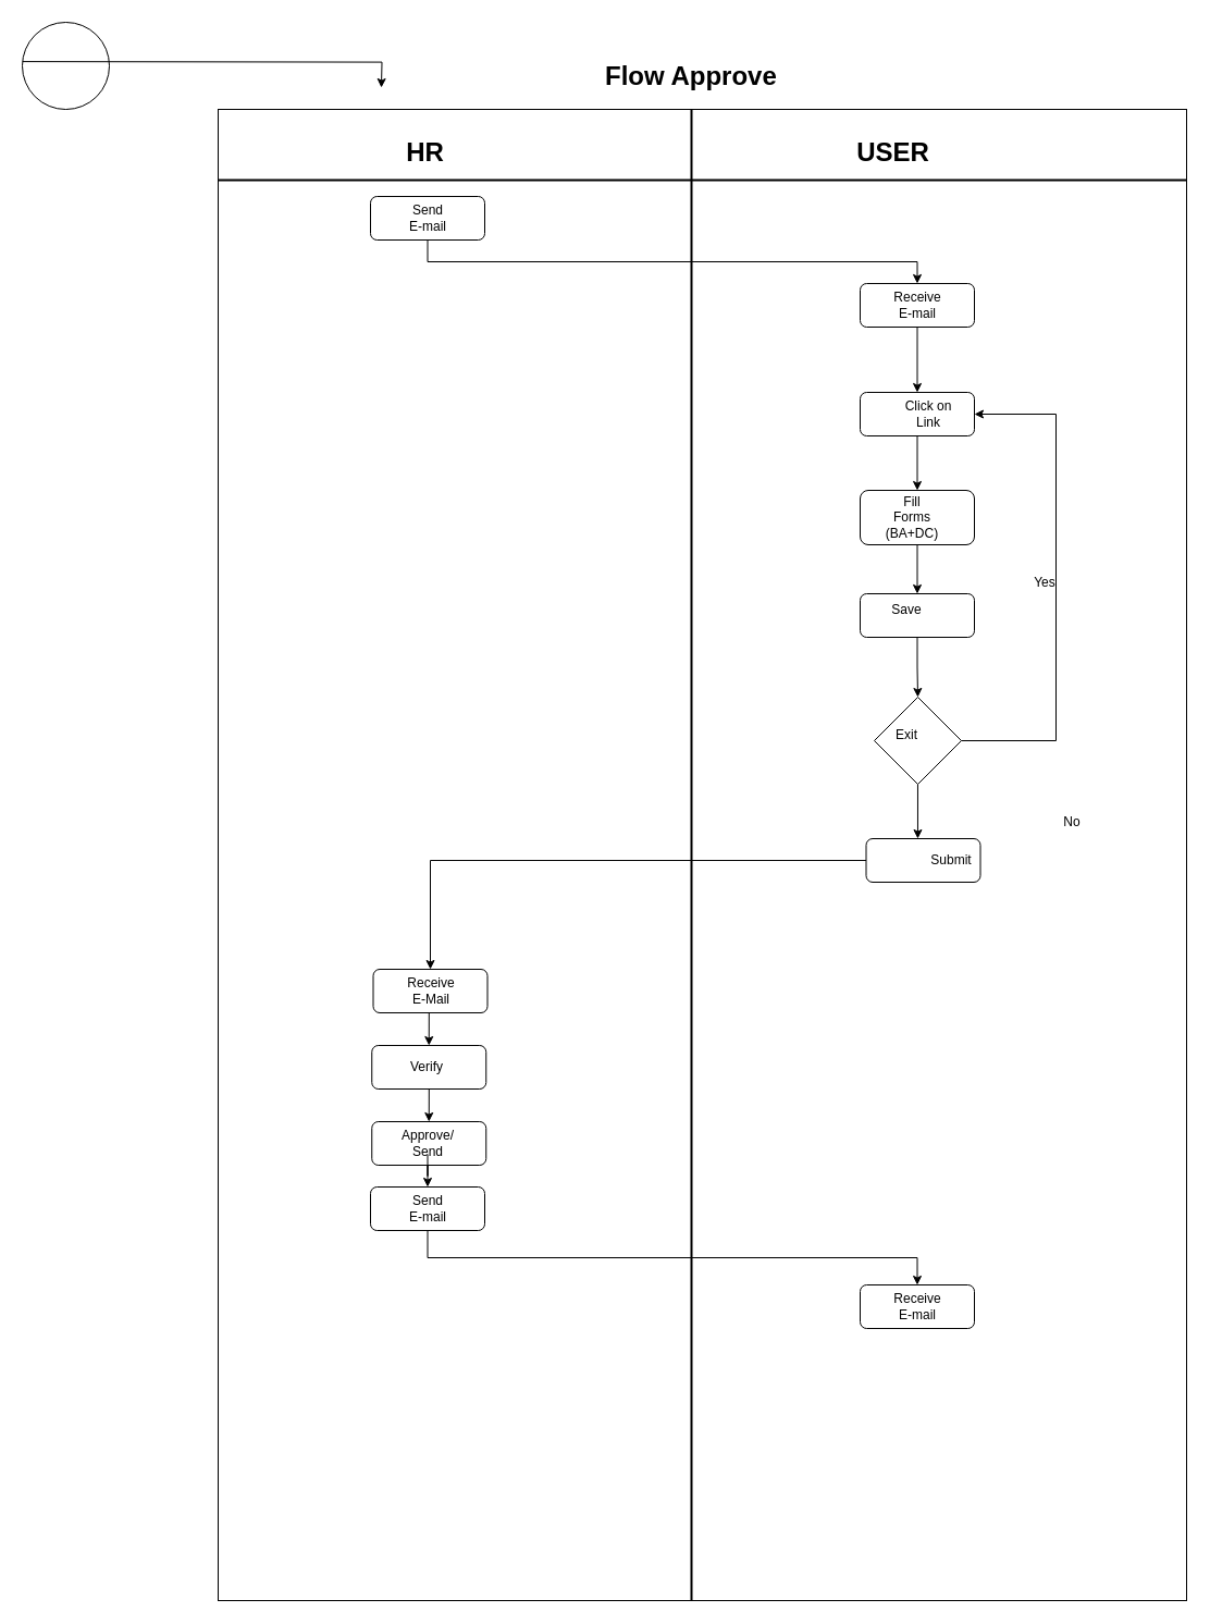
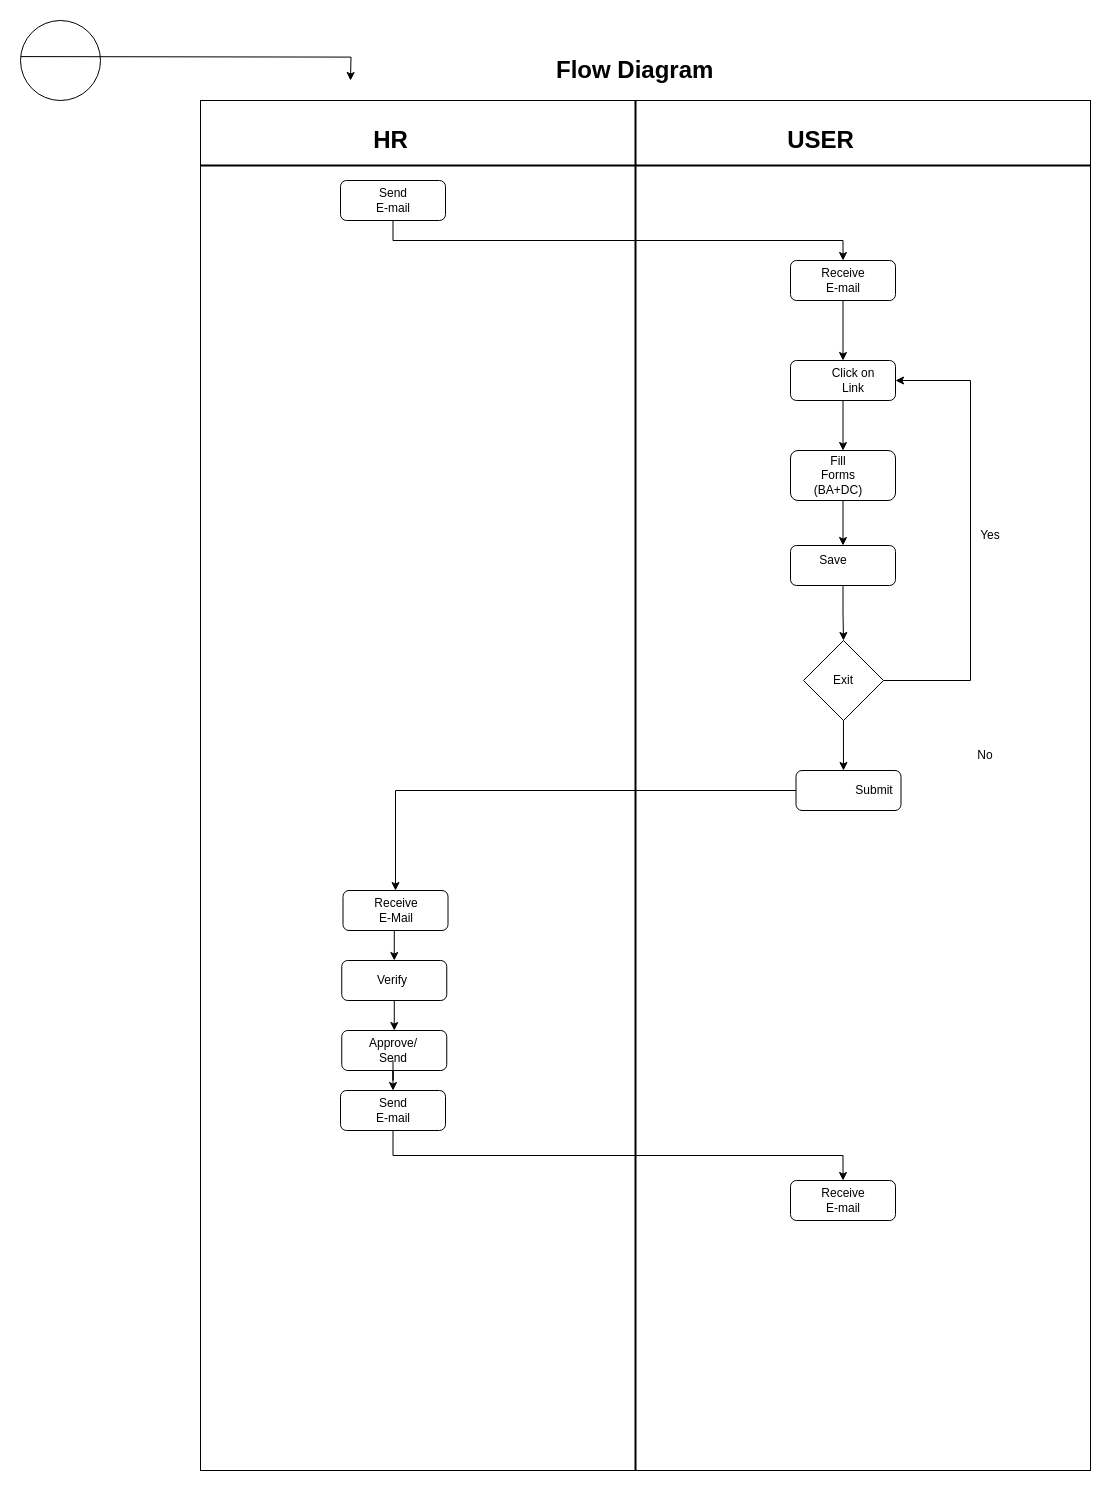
- <mxCell id="45" value="&lt;h1&gt;Flow Approve&lt;/h1&gt;" style="text;html=1;strokeColor=none;fillColor=none;spacing=5;spacingTop=-20;whiteSpace=wrap;overflow=hidden;rounded=0;" vertex="1" parent="2"><mxGeometry x="351" width="170" height="40" as="geometry" /></mxCell>
+ <mxCell id="45" value="&lt;h1&gt;Flow Diagram&lt;/h1&gt;" style="text;html=1;strokeColor=none;fillColor=none;spacing=5;spacingTop=-20;whiteSpace=wrap;overflow=hidden;rounded=0;" vertex="1" parent="2"><mxGeometry x="351" width="170" height="40" as="geometry" /></mxCell>
- <mxCell id="24" value="Yes" style="text;html=1;strokeColor=none;fillColor=none;align=center;verticalAlign=middle;whiteSpace=wrap;rounded=0;" vertex="1" parent="2"><mxGeometry x="740" y="475" width="40" height="20" as="geometry" /></mxCell>
+ <mxCell id="24" value="Yes" style="text;html=1;strokeColor=none;fillColor=none;align=center;verticalAlign=middle;whiteSpace=wrap;rounded=0;" vertex="1" parent="2"><mxGeometry x="770" y="475" width="40" height="20" as="geometry" /></mxCell>
- <mxCell id="20" value="Exit" style="text;html=1;strokeColor=none;fillColor=none;align=center;verticalAlign=middle;whiteSpace=wrap;rounded=0;" vertex="1" parent="2"><mxGeometry x="613" y="615" width="40" height="20" as="geometry" /></mxCell>
+ <mxCell id="20" value="Exit" style="text;html=1;strokeColor=none;fillColor=none;align=center;verticalAlign=middle;whiteSpace=wrap;rounded=0;" vertex="1" parent="2"><mxGeometry x="623" y="620" width="40" height="20" as="geometry" /></mxCell>
